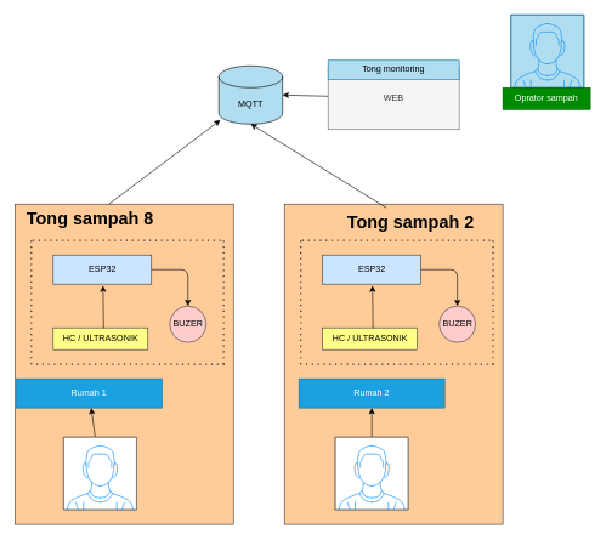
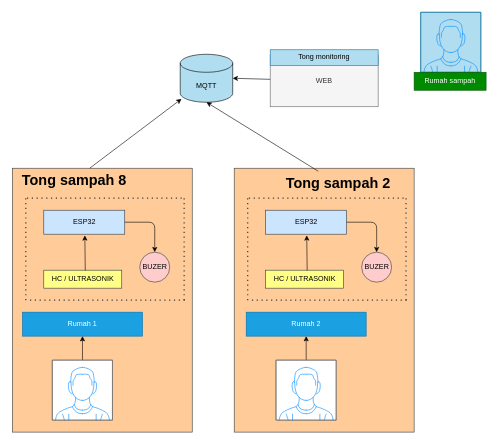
- <mxCell id="40" value="Oprator sampah" style="rounded=0;whiteSpace=wrap;html=1;fillColor=#008a00;fontColor=#ffffff;strokeColor=#005700;" parent="37" vertex="1"><mxGeometry y="100" width="120" height="30" as="geometry" /></mxCell>
+ <mxCell id="40" value="Rumah sampah" style="rounded=0;whiteSpace=wrap;html=1;fillColor=#008a00;fontColor=#ffffff;strokeColor=#005700;" parent="37" vertex="1"><mxGeometry y="100" width="120" height="30" as="geometry" /></mxCell>
- <mxCell id="14" value="Rumah 1" style="rounded=0;whiteSpace=wrap;html=1;align=center;fillColor=#1ba1e2;fontColor=#ffffff;strokeColor=#006EAF;" parent="1" vertex="1"><mxGeometry x="22" y="520" width="200" height="40" as="geometry" /></mxCell>
+ <mxCell id="14" value="Rumah 1" style="rounded=0;whiteSpace=wrap;html=1;align=center;fillColor=#1ba1e2;fontColor=#ffffff;strokeColor=#006EAF;" parent="1" vertex="1"><mxGeometry x="37" y="520" width="200" height="40" as="geometry" /></mxCell>
